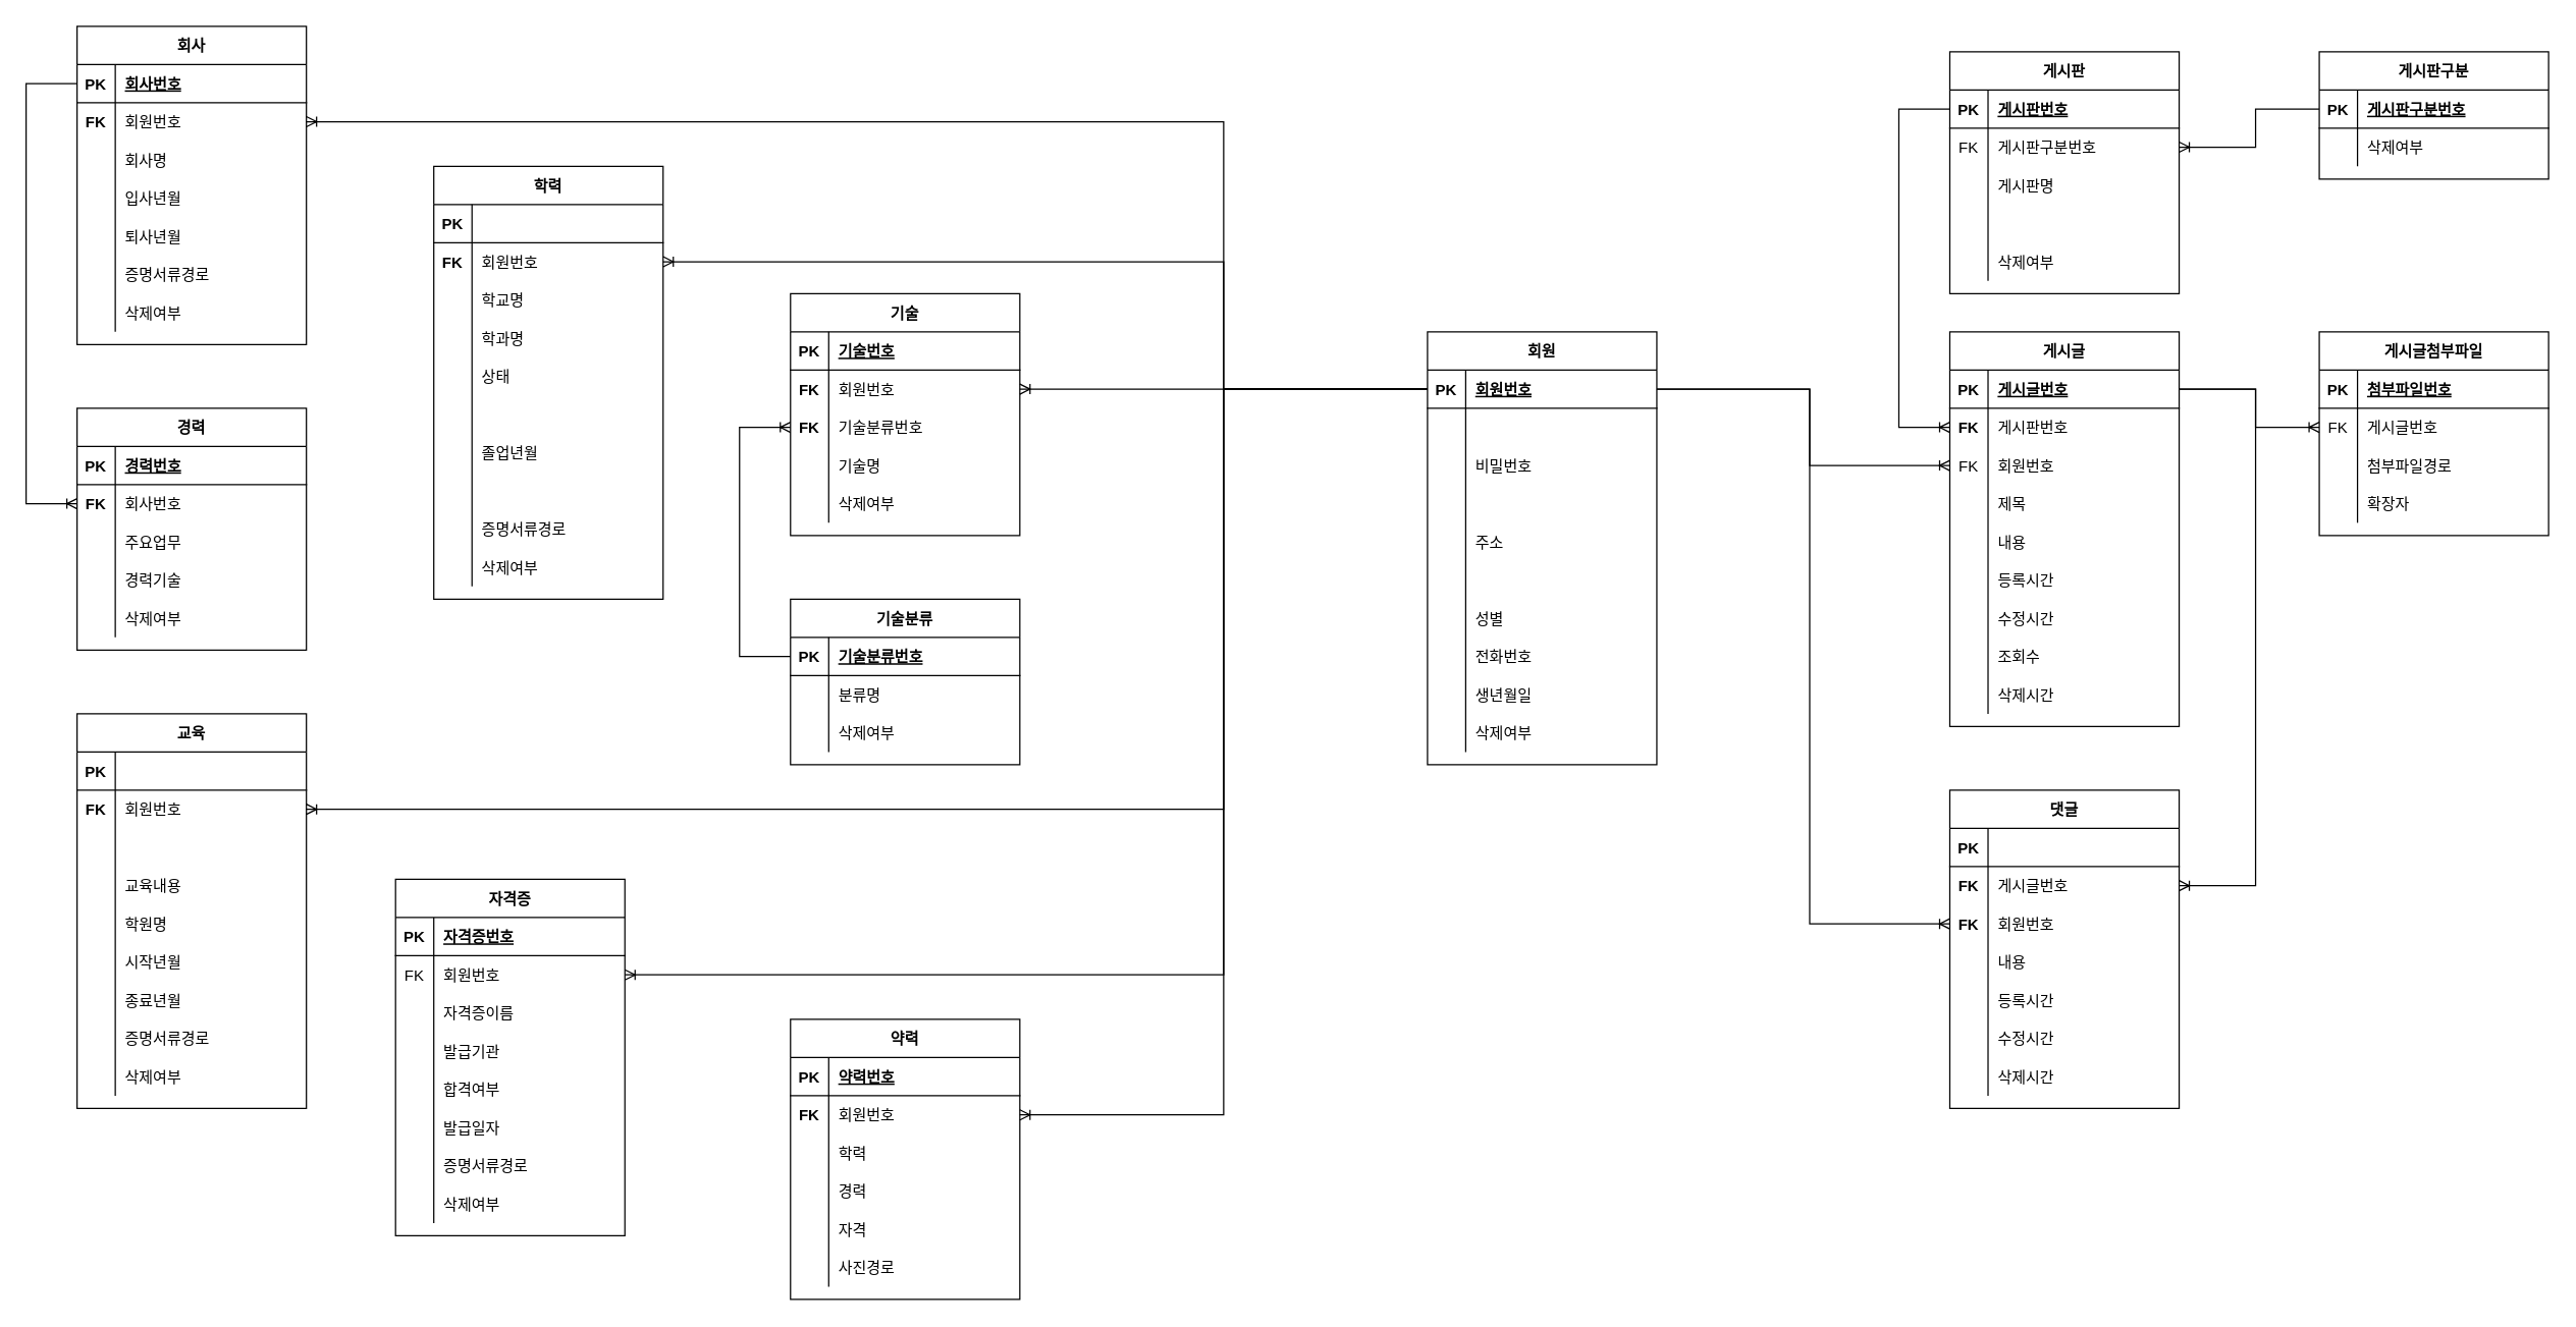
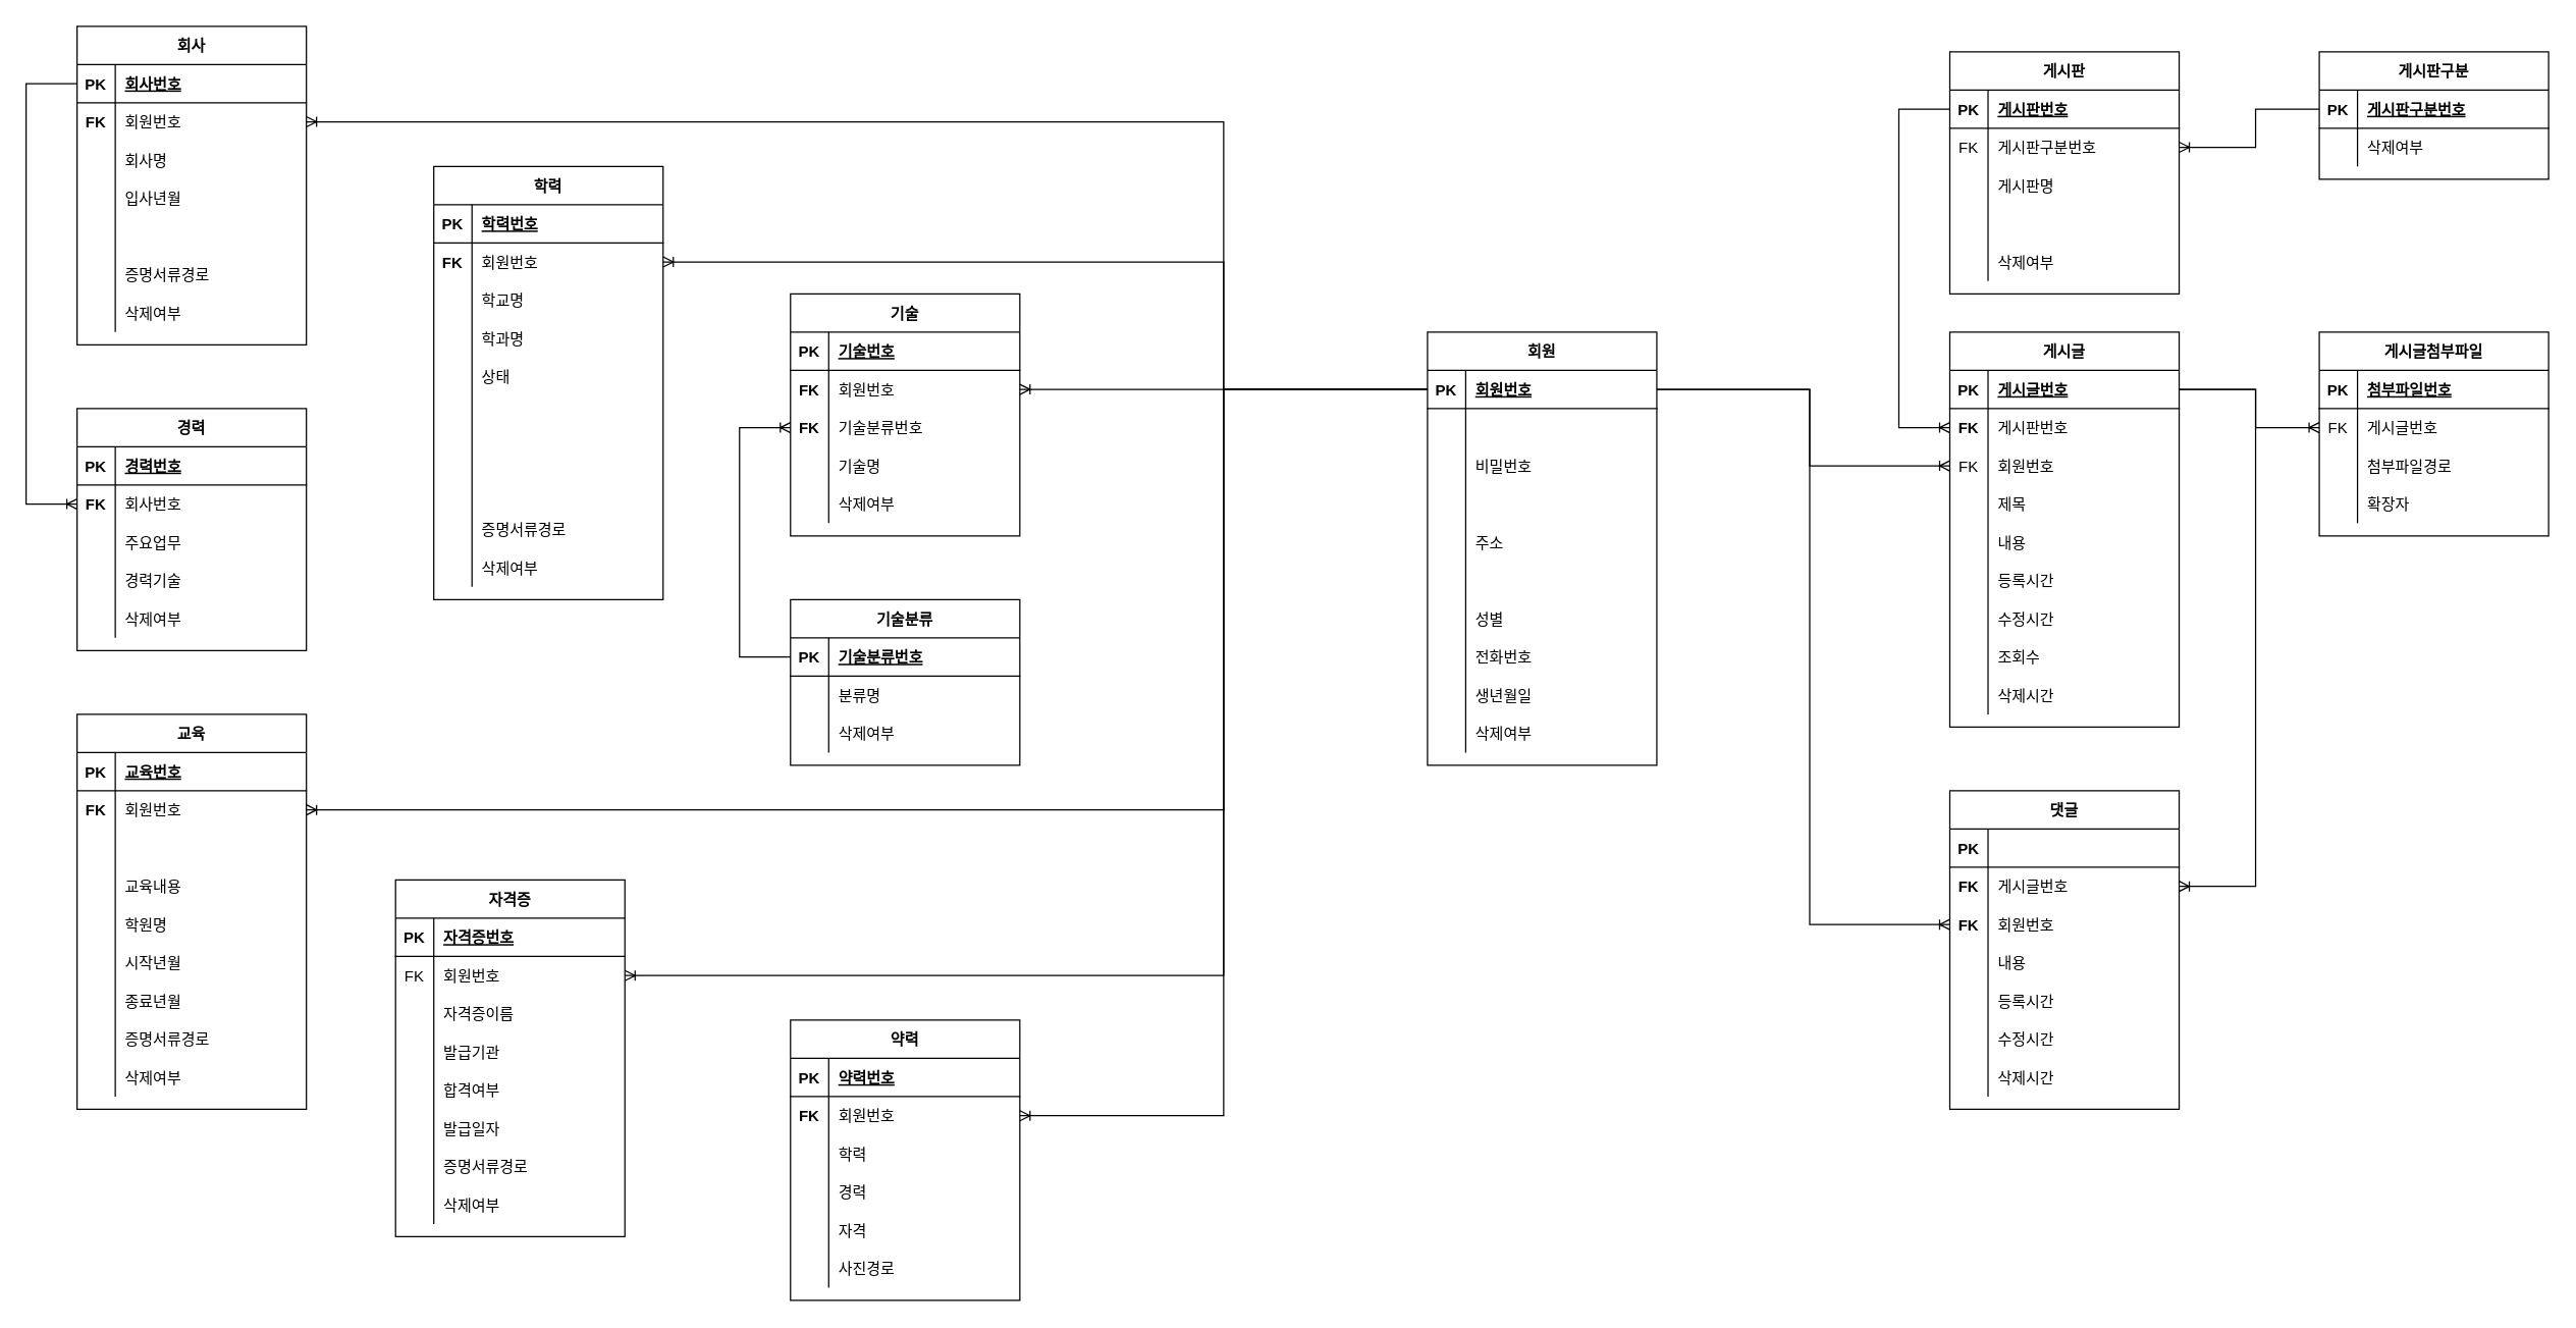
+ <mxCell style="shape=partialRectangle;connectable=0;fillColor=none;top=0;left=0;bottom=0;right=0;align=left;spacingLeft=6;fontStyle=5;overflow=hidden;" value="학력번호" id="137" parent="135" vertex="1"><mxGeometry as="geometry" width="150" height="30" x="30" /></mxCell>
- <mxCell style="shape=partialRectangle;connectable=0;fillColor=none;top=0;left=0;bottom=0;right=0;align=left;spacingLeft=6;overflow=hidden;" value="퇴사년월" id="111" parent="109" vertex="1"><mxGeometry as="geometry" width="150" height="30" x="30" /></mxCell>
- <mxCell style="shape=partialRectangle;connectable=0;fillColor=none;top=0;left=0;bottom=0;right=0;align=left;spacingLeft=6;overflow=hidden;" value="졸업년월" id="154" parent="152" vertex="1"><mxGeometry as="geometry" width="150" height="30" x="30" /></mxCell>
+ <mxCell style="shape=partialRectangle;connectable=0;fillColor=none;top=0;left=0;bottom=0;right=0;align=left;spacingLeft=6;fontStyle=5;overflow=hidden;" value="교육번호" id="72" parent="70" vertex="1"><mxGeometry as="geometry" width="150" height="30" x="30" /></mxCell>
